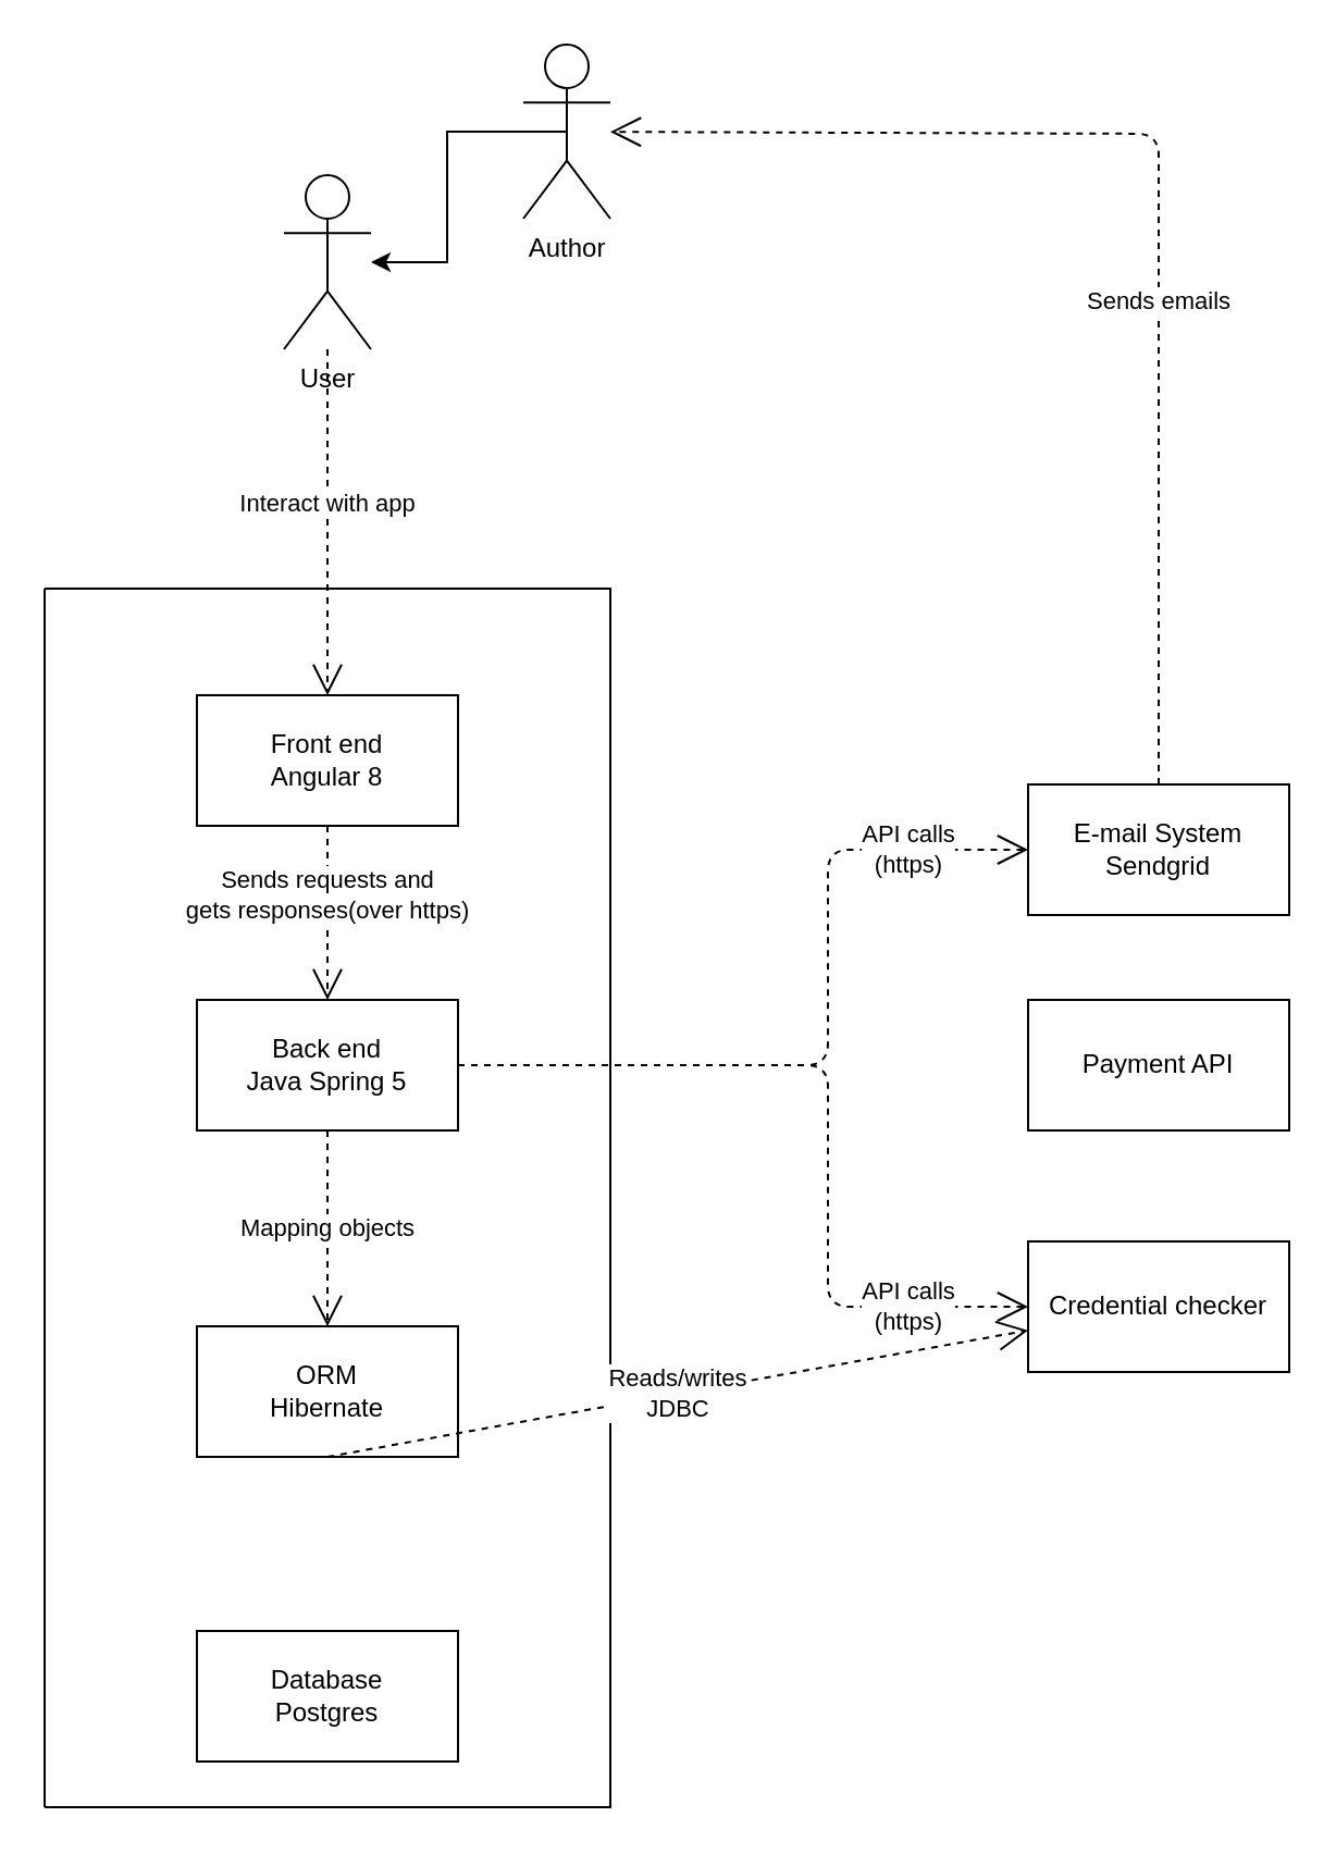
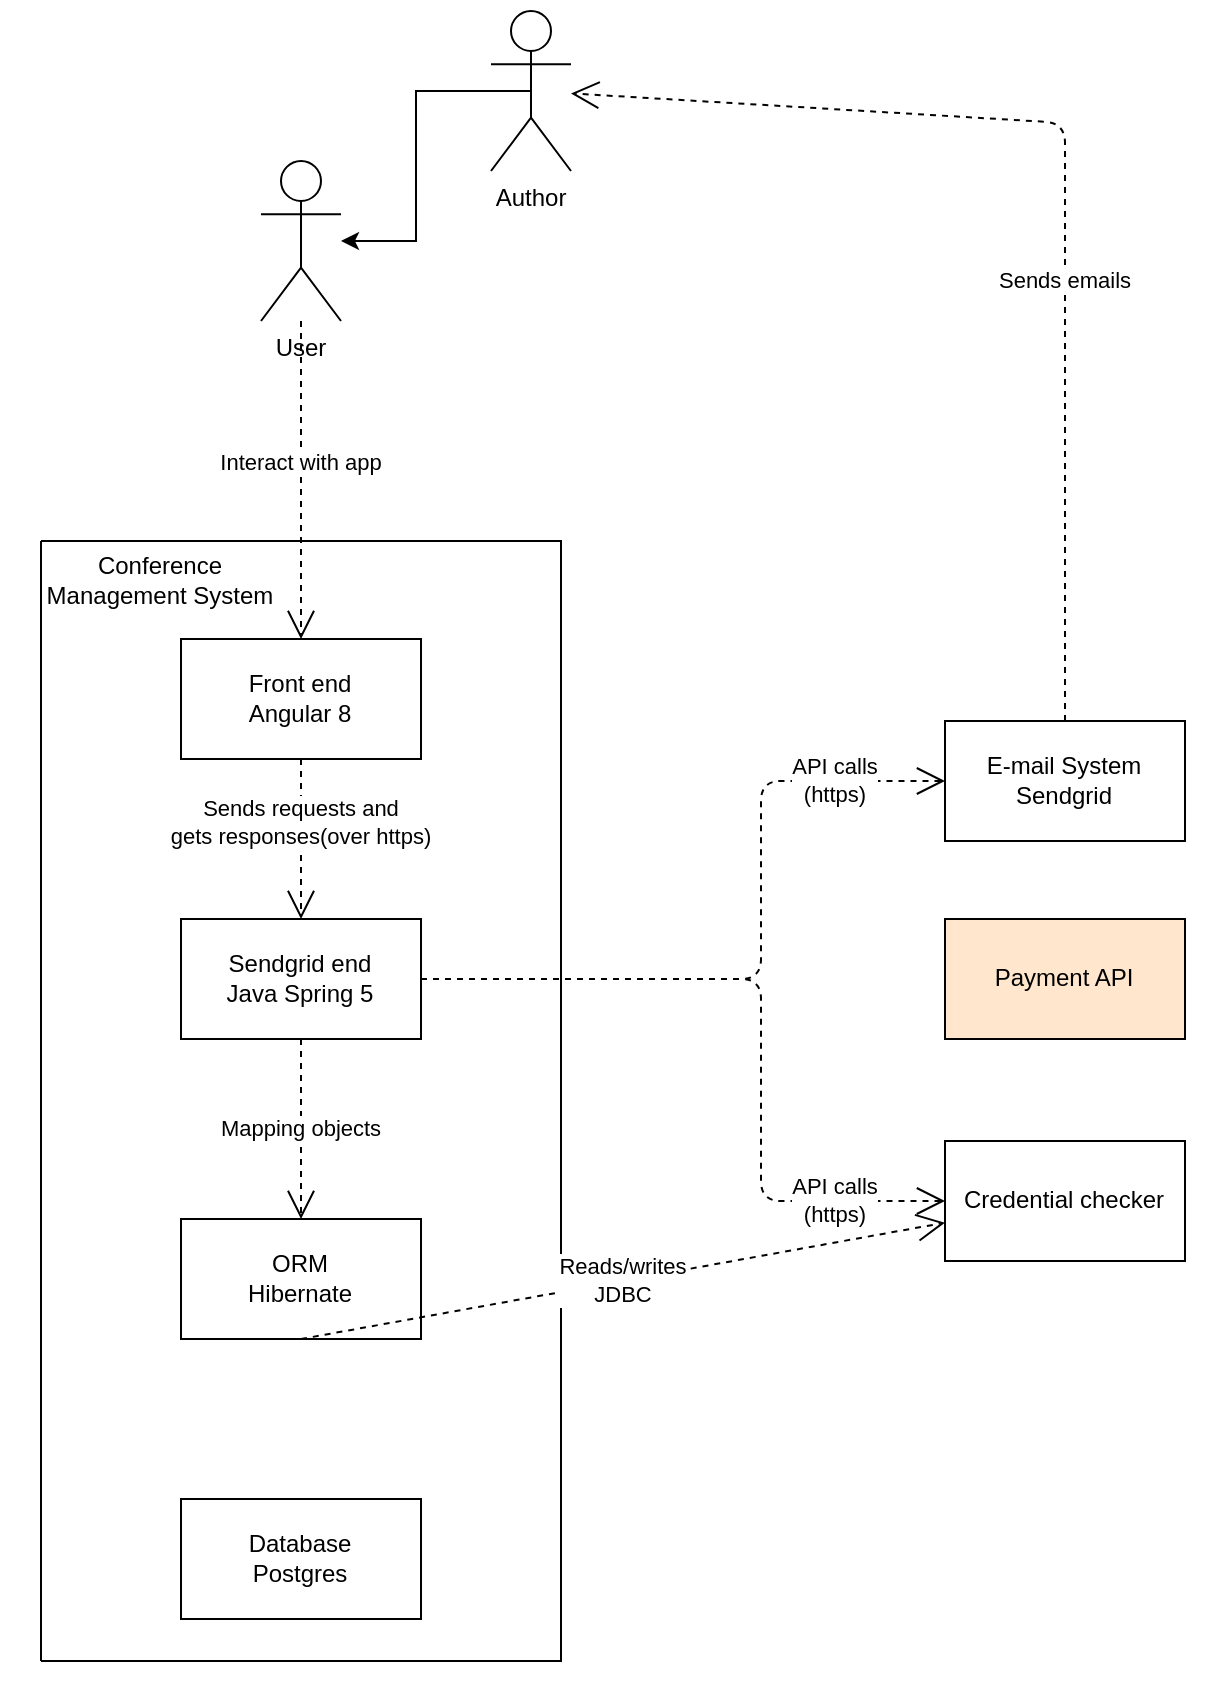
- <mxCell id="4" value="Author" style="shape=umlActor;verticalLabelPosition=bottom;labelBackgroundColor=#ffffff;verticalAlign=top;html=1;outlineConnect=0;" parent="1" vertex="1"><mxGeometry x="240" y="20" width="40" height="80" as="geometry" /></mxCell>
+ <mxCell id="4" value="Author" style="shape=umlActor;verticalLabelPosition=bottom;labelBackgroundColor=#ffffff;verticalAlign=top;html=1;outlineConnect=0;" parent="1" vertex="1"><mxGeometry x="245" y="5" width="40" height="80" as="geometry" /></mxCell>
+ <mxCell id="18" value="Conference Management System" style="text;html=1;strokeColor=none;fillColor=none;align=center;verticalAlign=middle;whiteSpace=wrap;rounded=0;" parent="10" vertex="1"><mxGeometry width="120" height="40" as="geometry" /></mxCell>
- <mxCell id="12" value="Back end&lt;br&gt;Java Spring 5" style="rounded=0;whiteSpace=wrap;html=1;" parent="10" vertex="1"><mxGeometry x="70" y="189" width="120" height="60" as="geometry" /></mxCell>
+ <mxCell id="12" value="Sendgrid end&lt;br&gt;Java Spring 5" style="rounded=0;whiteSpace=wrap;html=1;" parent="10" vertex="1"><mxGeometry x="70" y="189" width="120" height="60" as="geometry" /></mxCell>
- <mxCell id="7" value="Payment API" style="rounded=0;whiteSpace=wrap;html=1;" parent="1" vertex="1"><mxGeometry x="472" y="459" width="120" height="60" as="geometry" /></mxCell>
+ <mxCell id="7" value="Payment API" style="rounded=0;whiteSpace=wrap;html=1;fillColor=#ffe6cc;" parent="1" vertex="1"><mxGeometry x="472" y="459" width="120" height="60" as="geometry" /></mxCell>
